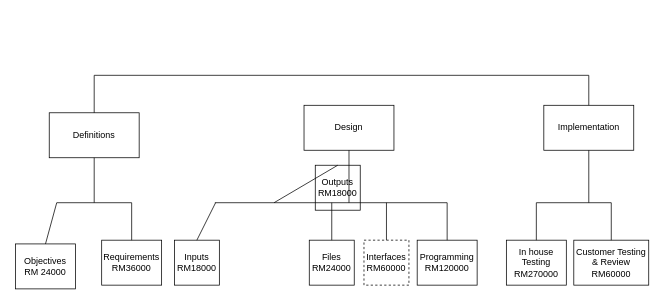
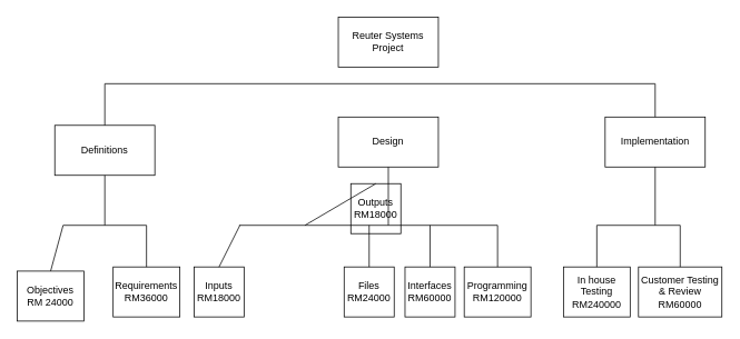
+ <mxCell id="2" value="Reuter Systems Project" style="rounded=0;whiteSpace=wrap;html=1;" parent="1" vertex="1"><mxGeometry x="405" y="20" width="120" height="60" as="geometry" /></mxCell>
- <mxCell id="11" value="Interfaces&lt;div&gt;RM60000&lt;/div&gt;" style="rounded=0;whiteSpace=wrap;html=1;dashed=1;" parent="1" vertex="1"><mxGeometry x="485" y="320" width="60" height="60" as="geometry" /></mxCell>
+ <mxCell id="11" value="Interfaces&lt;div&gt;RM60000&lt;/div&gt;" style="rounded=0;whiteSpace=wrap;html=1;" parent="1" vertex="1"><mxGeometry x="485" y="320" width="60" height="60" as="geometry" /></mxCell>
- <mxCell id="13" value="In house Testing&lt;div&gt;RM270000&lt;/div&gt;" style="rounded=0;whiteSpace=wrap;html=1;" parent="1" vertex="1"><mxGeometry x="675" y="320" width="80" height="60" as="geometry" /></mxCell>
+ <mxCell id="13" value="In house Testing&lt;div&gt;RM240000&lt;/div&gt;" style="rounded=0;whiteSpace=wrap;html=1;" parent="1" vertex="1"><mxGeometry x="675" y="320" width="80" height="60" as="geometry" /></mxCell>
